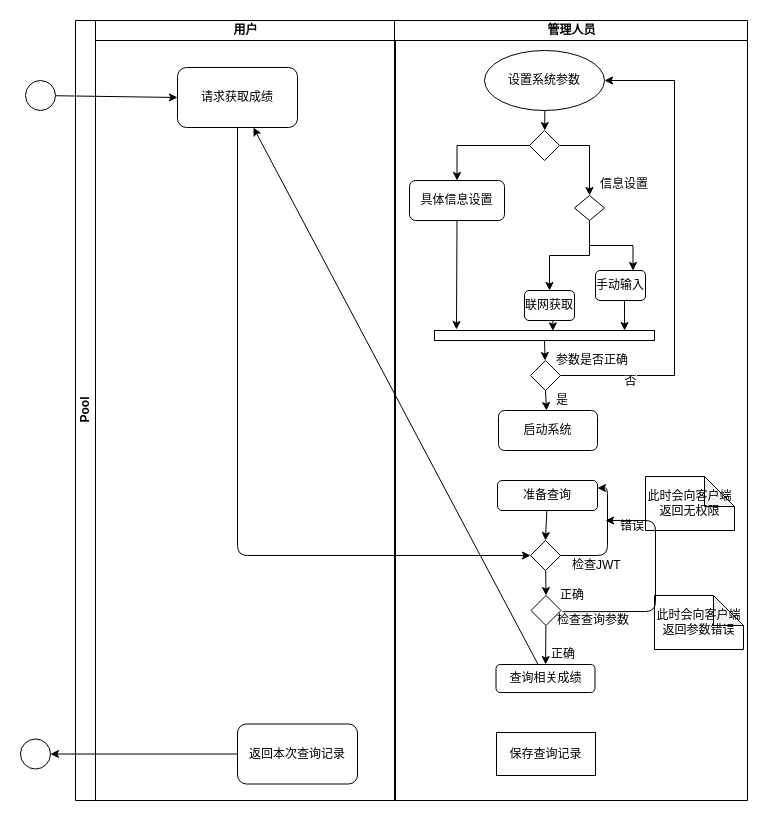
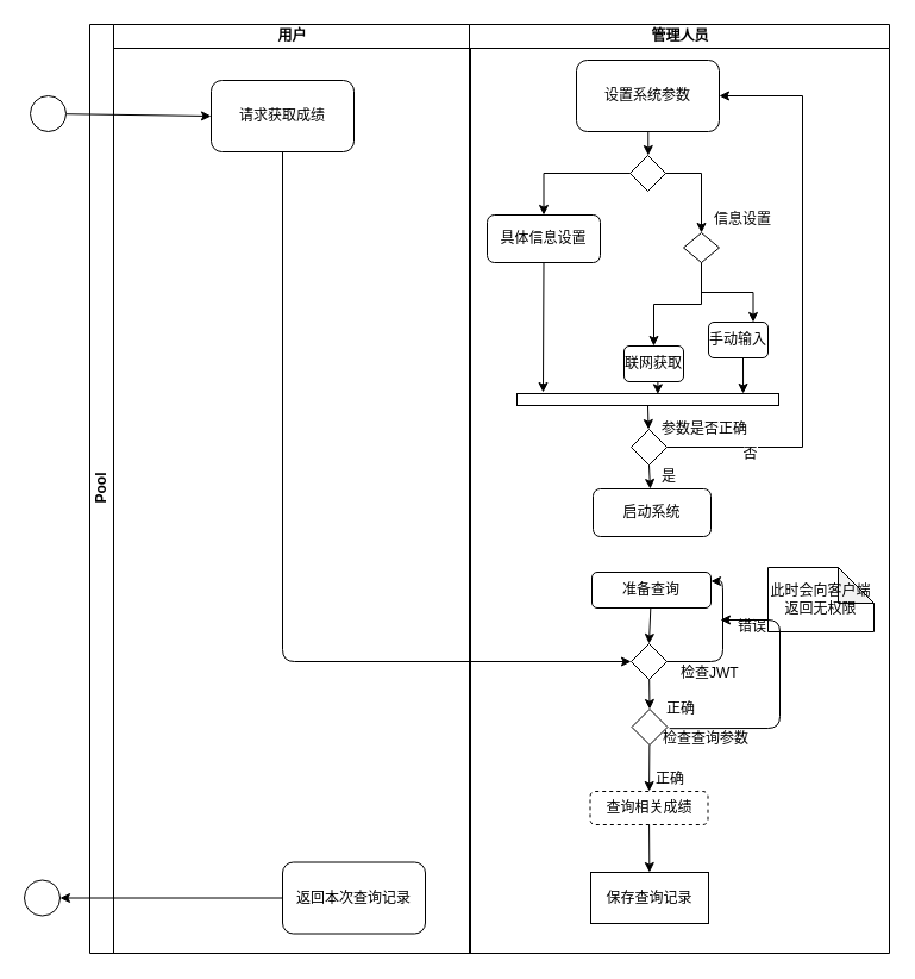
- <mxCell id="10" value="设置系统参数" style="ellipse;whiteSpace=wrap;html=1;shadow=0;glass=0;fillColor=none;" vertex="1" parent="8"><mxGeometry x="90" y="30" width="120" height="60" as="geometry" /></mxCell>
+ <mxCell id="10" value="设置系统参数" style="rounded=1;whiteSpace=wrap;html=1;shadow=0;glass=0;fillColor=none;" vertex="1" parent="8"><mxGeometry x="90" y="30" width="120" height="60" as="geometry" /></mxCell>
- <mxCell id="33" value="" style="rounded=0;orthogonalLoop=1;jettySize=auto;html=1;fontColor=#000000;" edge="1" parent="8" source="34" target="4"><mxGeometry relative="1" as="geometry" /></mxCell>
+ <mxCell id="33" value="" style="rounded=0;orthogonalLoop=1;jettySize=auto;html=1;fontColor=#000000;" edge="1" parent="8" source="34" target="35"><mxGeometry relative="1" as="geometry" /></mxCell>
- <mxCell id="43" value="此时会向客户端返回参数错误" style="shape=note;whiteSpace=wrap;html=1;backgroundOutline=1;darkOpacity=0.05;rounded=0;shadow=0;glass=0;labelBackgroundColor=none;strokeColor=#000000;fillColor=none;fontColor=#000000;" vertex="1" parent="8"><mxGeometry x="260" y="575" width="89" height="54" as="geometry" /></mxCell>
- <mxCell id="34" value="查询相关成绩" style="rounded=1;whiteSpace=wrap;html=1;shadow=0;glass=0;fillColor=none;" vertex="1" parent="8"><mxGeometry x="101.5" y="644" width="99" height="28" as="geometry" /></mxCell>
+ <mxCell id="34" value="查询相关成绩" style="rounded=1;whiteSpace=wrap;html=1;shadow=0;glass=0;fillColor=none;dashed=1;" vertex="1" parent="8"><mxGeometry x="101.5" y="644" width="99" height="28" as="geometry" /></mxCell>
